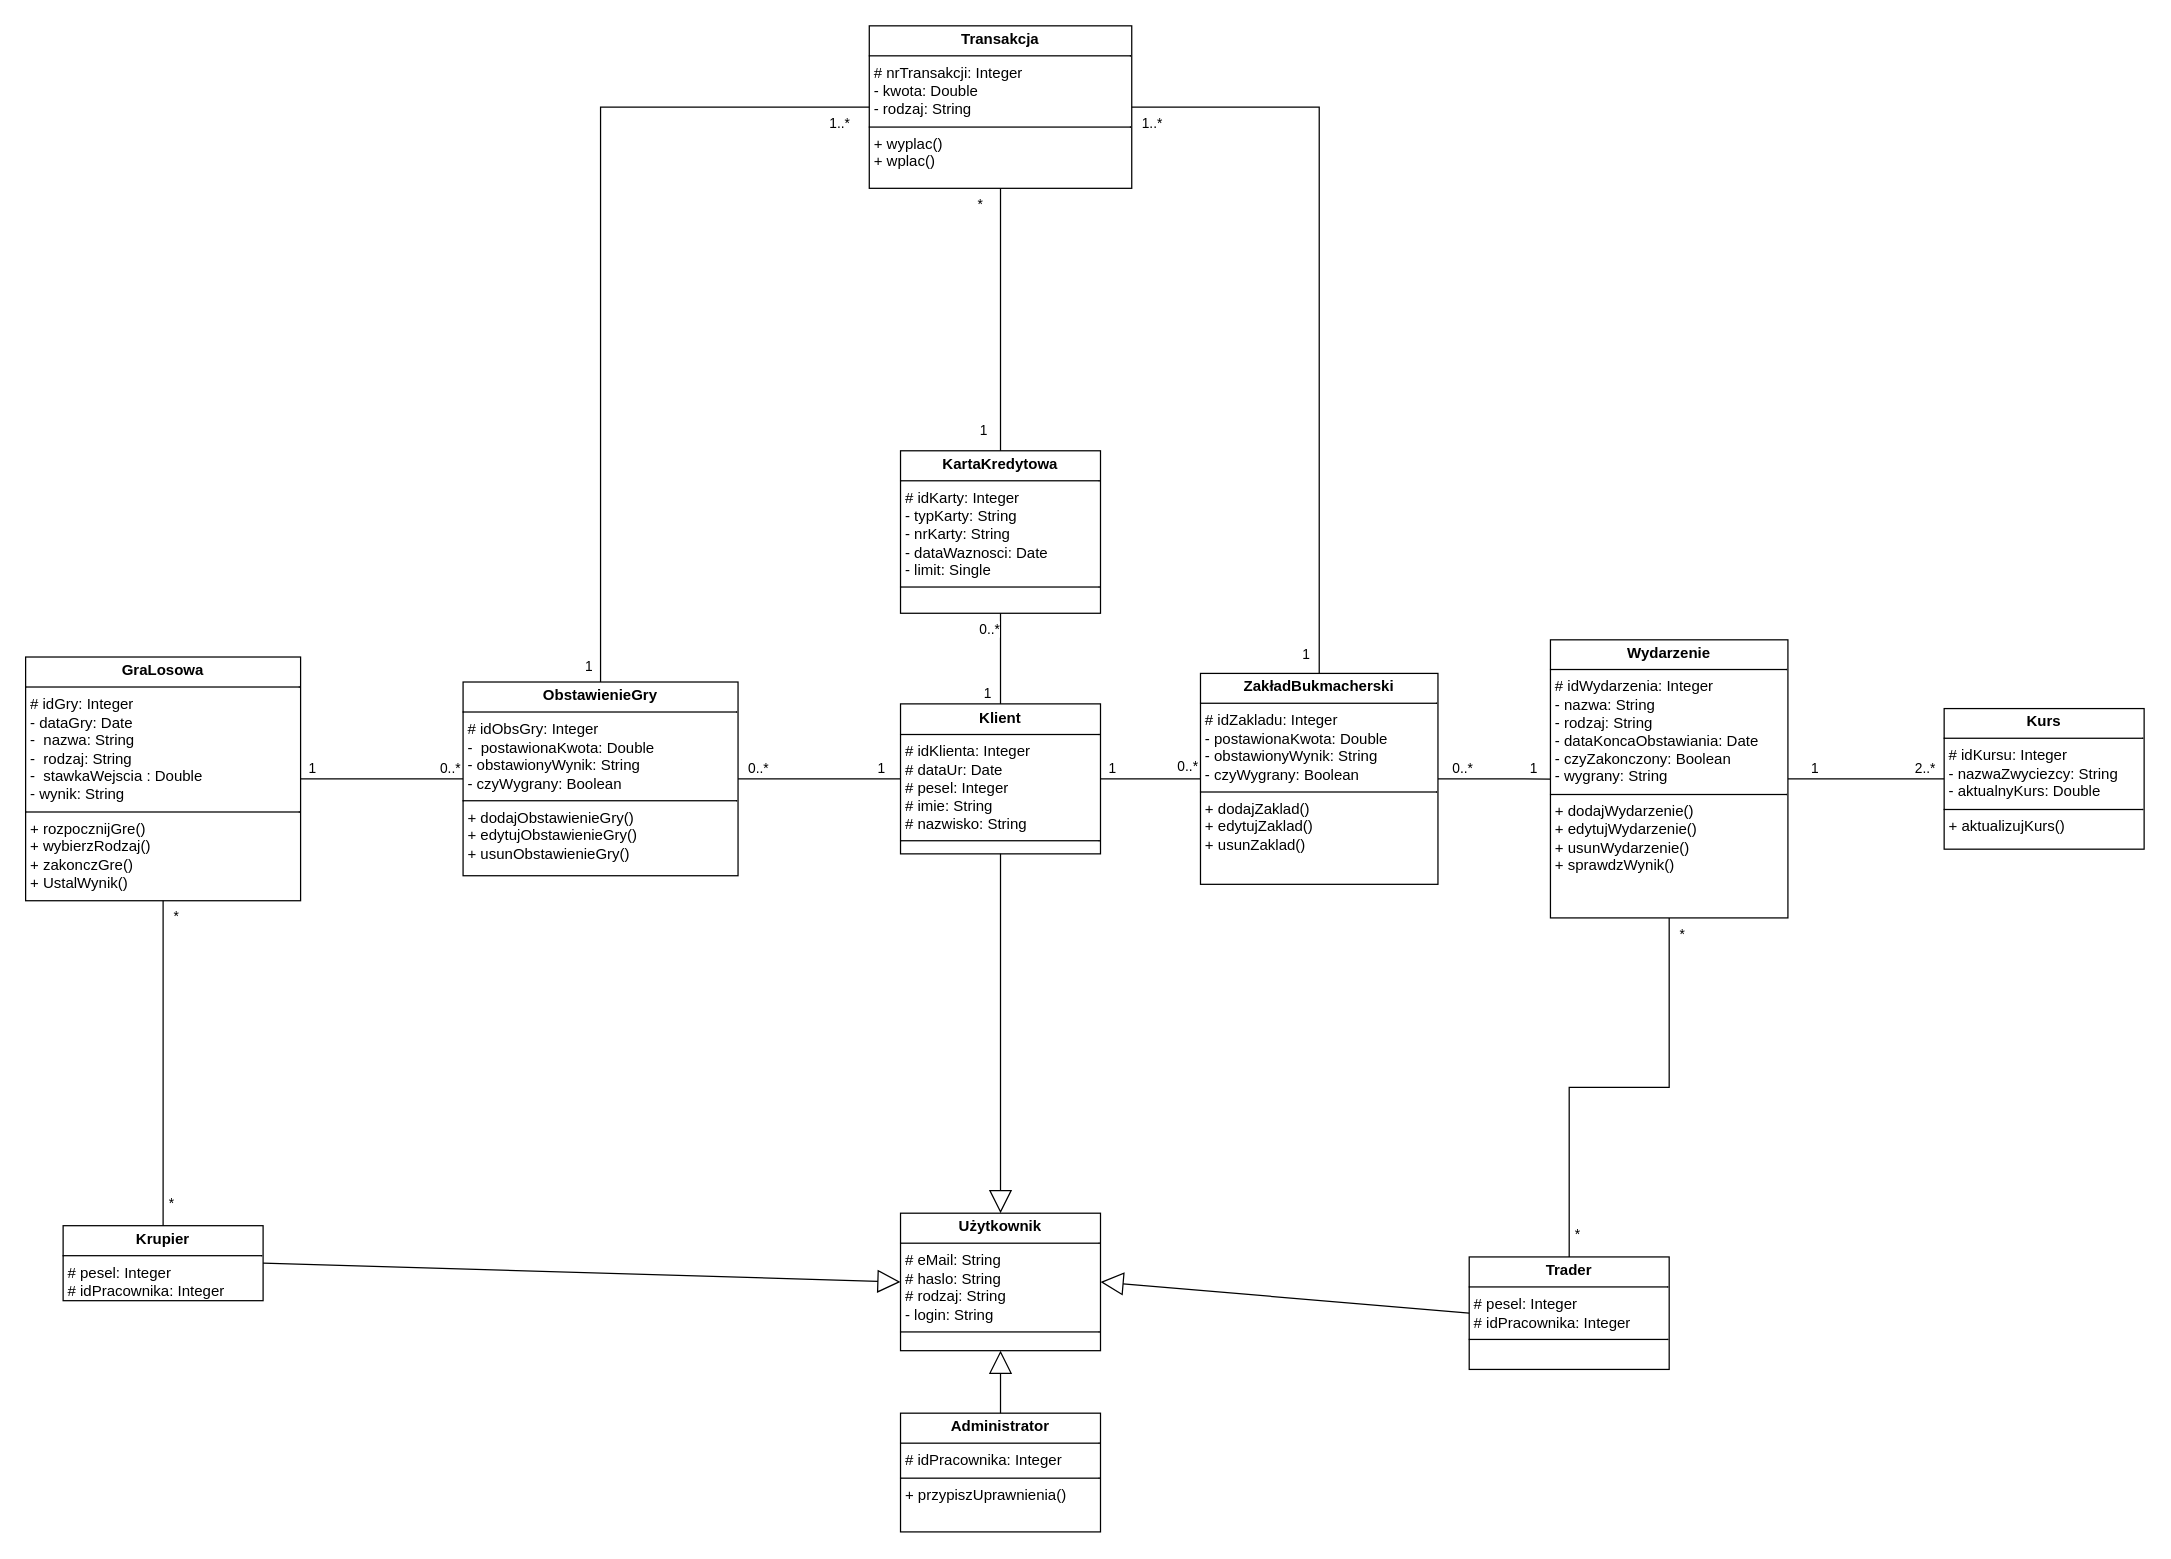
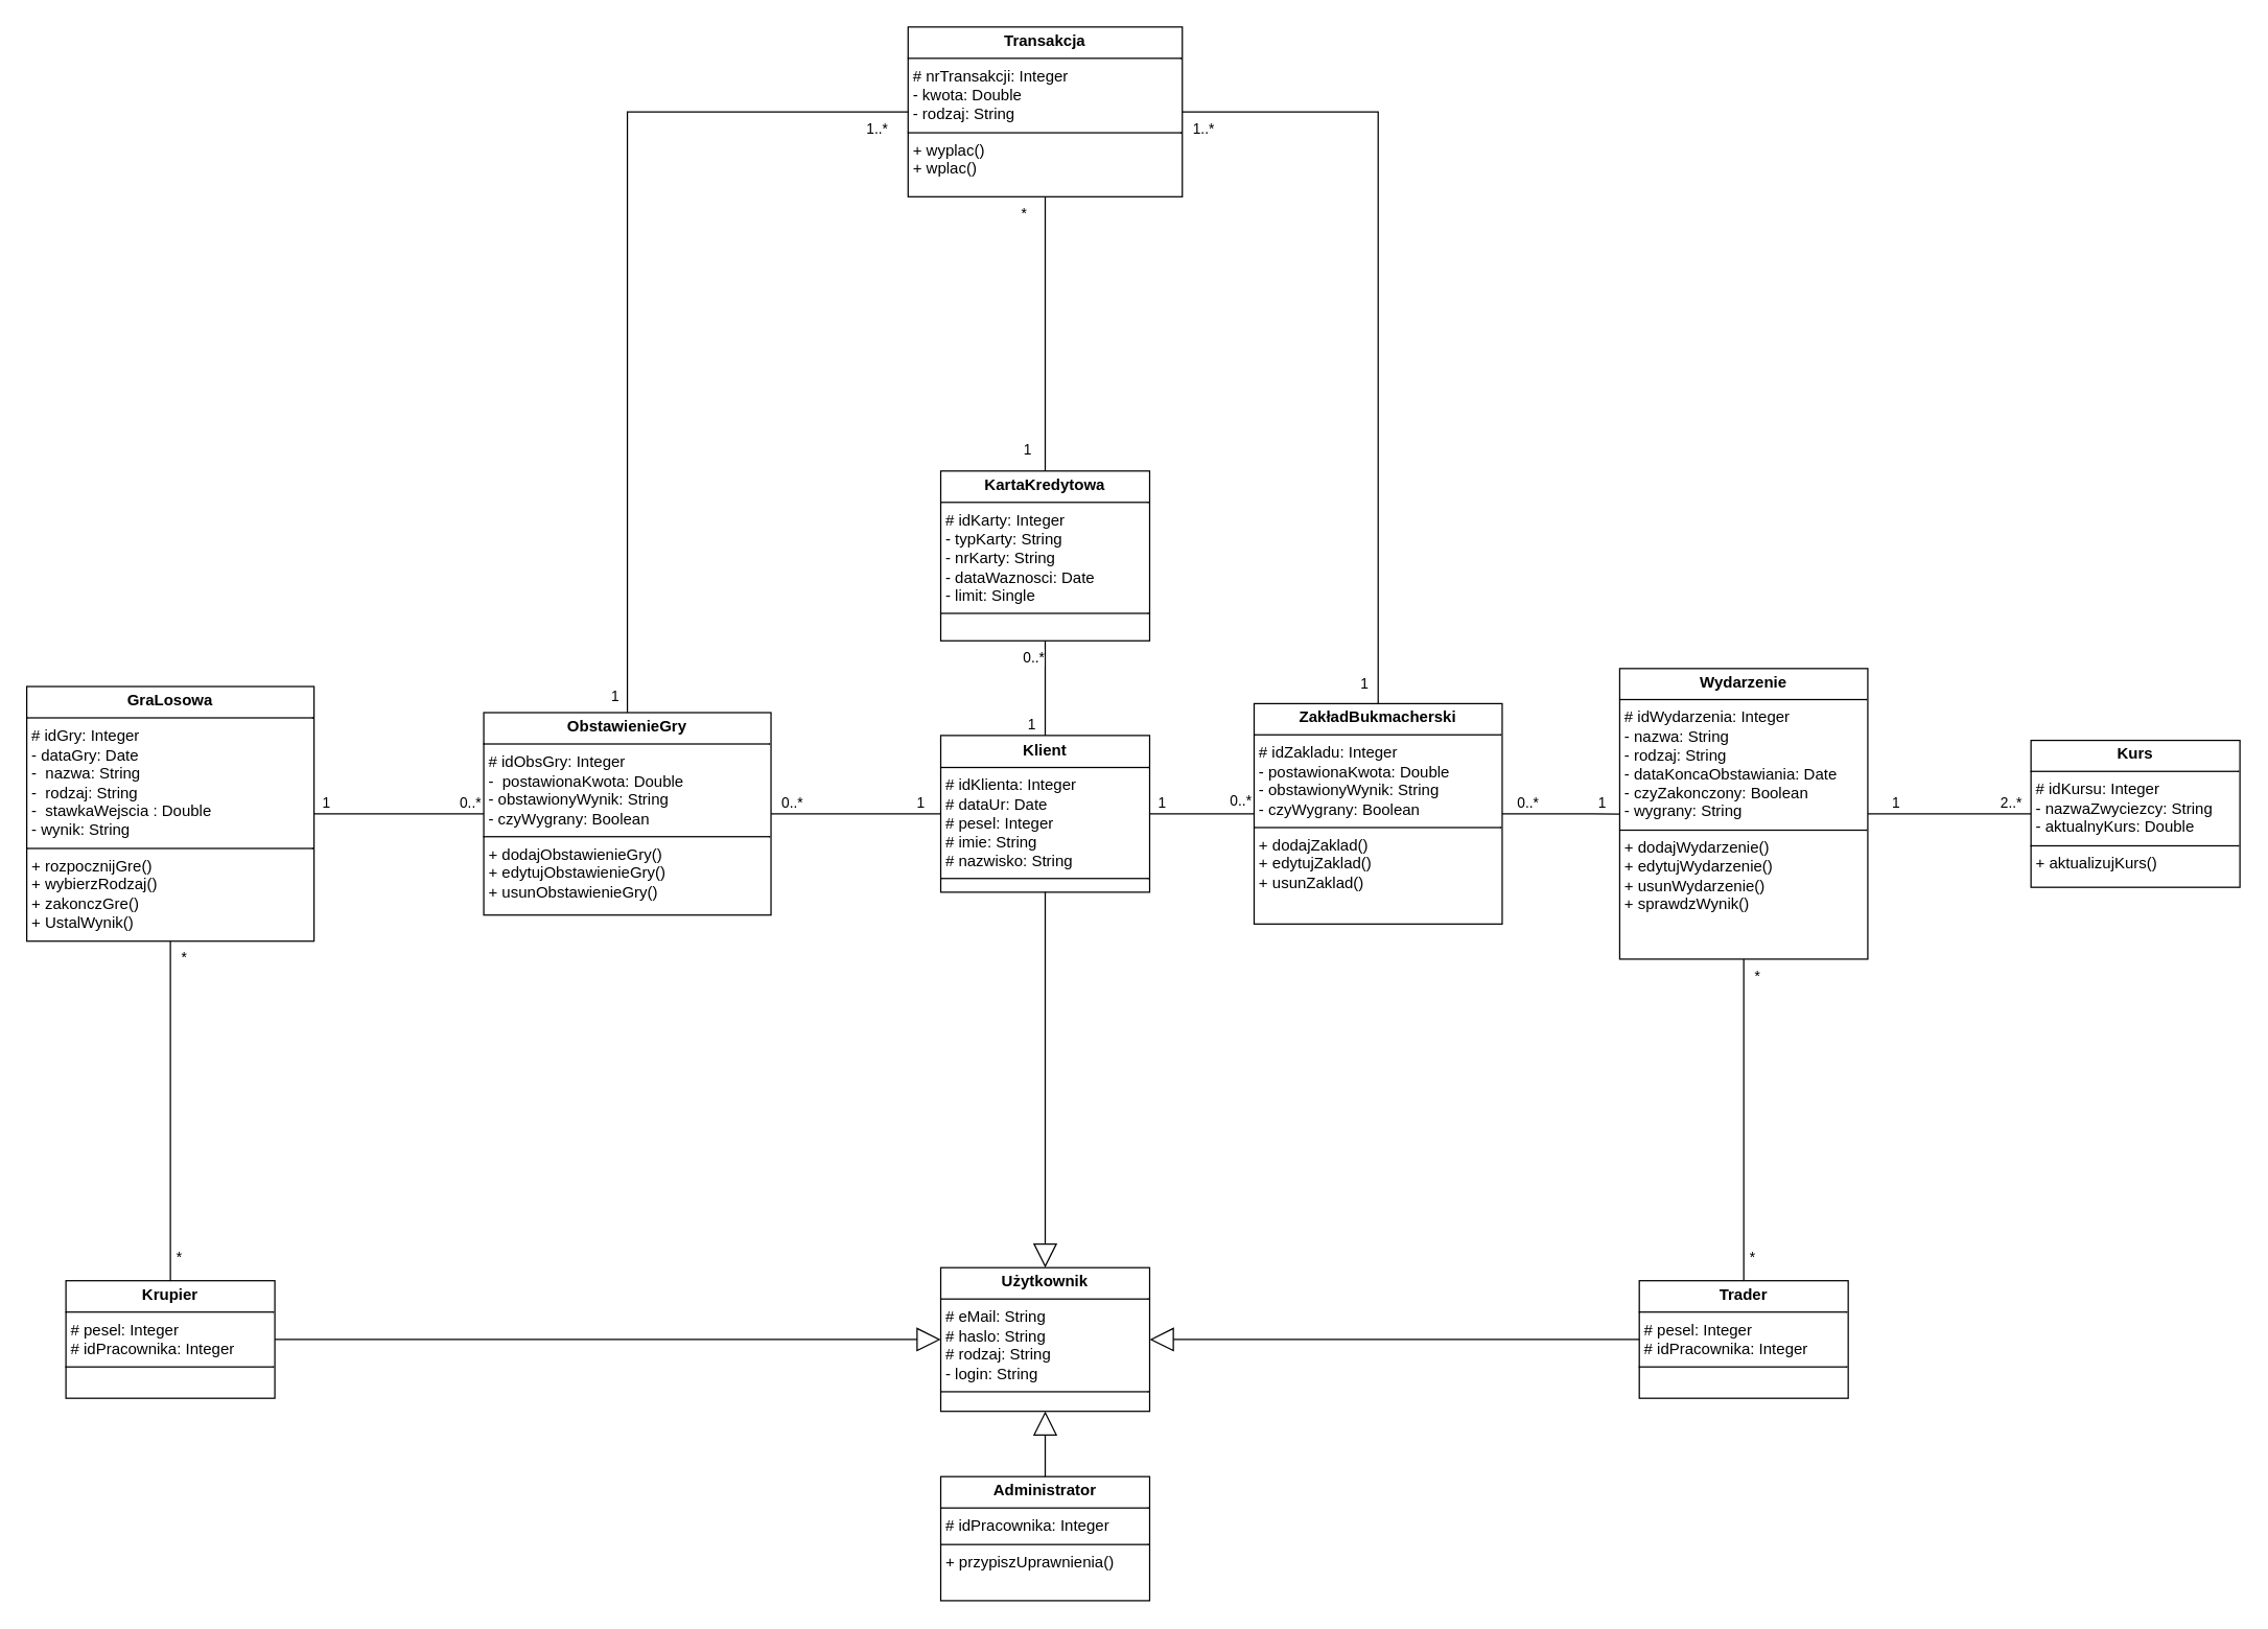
- <mxCell id="10" value="&lt;p style=&quot;margin:0px;margin-top:4px;text-align:center;&quot;&gt;&lt;b&gt;Krupier&lt;/b&gt;&lt;/p&gt;&lt;hr size=&quot;1&quot; style=&quot;border-style:solid;&quot;&gt;&lt;p style=&quot;margin:0px;margin-left:4px;&quot;&gt;&lt;span style=&quot;background-color: transparent; color: light-dark(rgb(0, 0, 0), rgb(255, 255, 255));&quot;&gt;# pesel: Integer&lt;/span&gt;&lt;/p&gt;&lt;p style=&quot;margin:0px;margin-left:4px;&quot;&gt;# idPracownika: Integer&lt;/p&gt;&lt;hr size=&quot;1&quot; style=&quot;border-style:solid;&quot;&gt;&lt;p style=&quot;margin:0px;margin-left:4px;&quot;&gt;&lt;br&gt;&lt;/p&gt;" style="verticalAlign=top;align=left;overflow=fill;html=1;whiteSpace=wrap;" parent="1" vertex="1"><mxGeometry x="50" y="980" width="160" height="60" as="geometry" /></mxCell>
+ <mxCell id="10" value="&lt;p style=&quot;margin:0px;margin-top:4px;text-align:center;&quot;&gt;&lt;b&gt;Krupier&lt;/b&gt;&lt;/p&gt;&lt;hr size=&quot;1&quot; style=&quot;border-style:solid;&quot;&gt;&lt;p style=&quot;margin:0px;margin-left:4px;&quot;&gt;&lt;span style=&quot;background-color: transparent; color: light-dark(rgb(0, 0, 0), rgb(255, 255, 255));&quot;&gt;# pesel: Integer&lt;/span&gt;&lt;/p&gt;&lt;p style=&quot;margin:0px;margin-left:4px;&quot;&gt;# idPracownika: Integer&lt;/p&gt;&lt;hr size=&quot;1&quot; style=&quot;border-style:solid;&quot;&gt;&lt;p style=&quot;margin:0px;margin-left:4px;&quot;&gt;&lt;br&gt;&lt;/p&gt;" style="verticalAlign=top;align=left;overflow=fill;html=1;whiteSpace=wrap;" parent="1" vertex="1"><mxGeometry x="50" y="980" width="160" height="90" as="geometry" /></mxCell>
- <mxCell id="9" value="&lt;p style=&quot;margin:0px;margin-top:4px;text-align:center;&quot;&gt;&lt;b&gt;Trader&lt;/b&gt;&lt;/p&gt;&lt;hr size=&quot;1&quot; style=&quot;border-style:solid;&quot;&gt;&lt;p style=&quot;margin:0px;margin-left:4px;&quot;&gt;&lt;span style=&quot;background-color: transparent; color: light-dark(rgb(0, 0, 0), rgb(255, 255, 255));&quot;&gt;# pesel: Integer&lt;/span&gt;&lt;/p&gt;&lt;p style=&quot;margin:0px;margin-left:4px;&quot;&gt;# idPracownika: Integer&lt;/p&gt;&lt;hr size=&quot;1&quot; style=&quot;border-style:solid;&quot;&gt;&lt;p style=&quot;margin:0px;margin-left:4px;&quot;&gt;&lt;br&gt;&lt;/p&gt;" style="verticalAlign=top;align=left;overflow=fill;html=1;whiteSpace=wrap;" parent="1" vertex="1"><mxGeometry x="1175" y="1005" width="160" height="90" as="geometry" /></mxCell>
+ <mxCell id="9" value="&lt;p style=&quot;margin:0px;margin-top:4px;text-align:center;&quot;&gt;&lt;b&gt;Trader&lt;/b&gt;&lt;/p&gt;&lt;hr size=&quot;1&quot; style=&quot;border-style:solid;&quot;&gt;&lt;p style=&quot;margin:0px;margin-left:4px;&quot;&gt;&lt;span style=&quot;background-color: transparent; color: light-dark(rgb(0, 0, 0), rgb(255, 255, 255));&quot;&gt;# pesel: Integer&lt;/span&gt;&lt;/p&gt;&lt;p style=&quot;margin:0px;margin-left:4px;&quot;&gt;# idPracownika: Integer&lt;/p&gt;&lt;hr size=&quot;1&quot; style=&quot;border-style:solid;&quot;&gt;&lt;p style=&quot;margin:0px;margin-left:4px;&quot;&gt;&lt;br&gt;&lt;/p&gt;" style="verticalAlign=top;align=left;overflow=fill;html=1;whiteSpace=wrap;" parent="1" vertex="1"><mxGeometry x="1255" y="980" width="160" height="90" as="geometry" /></mxCell>
